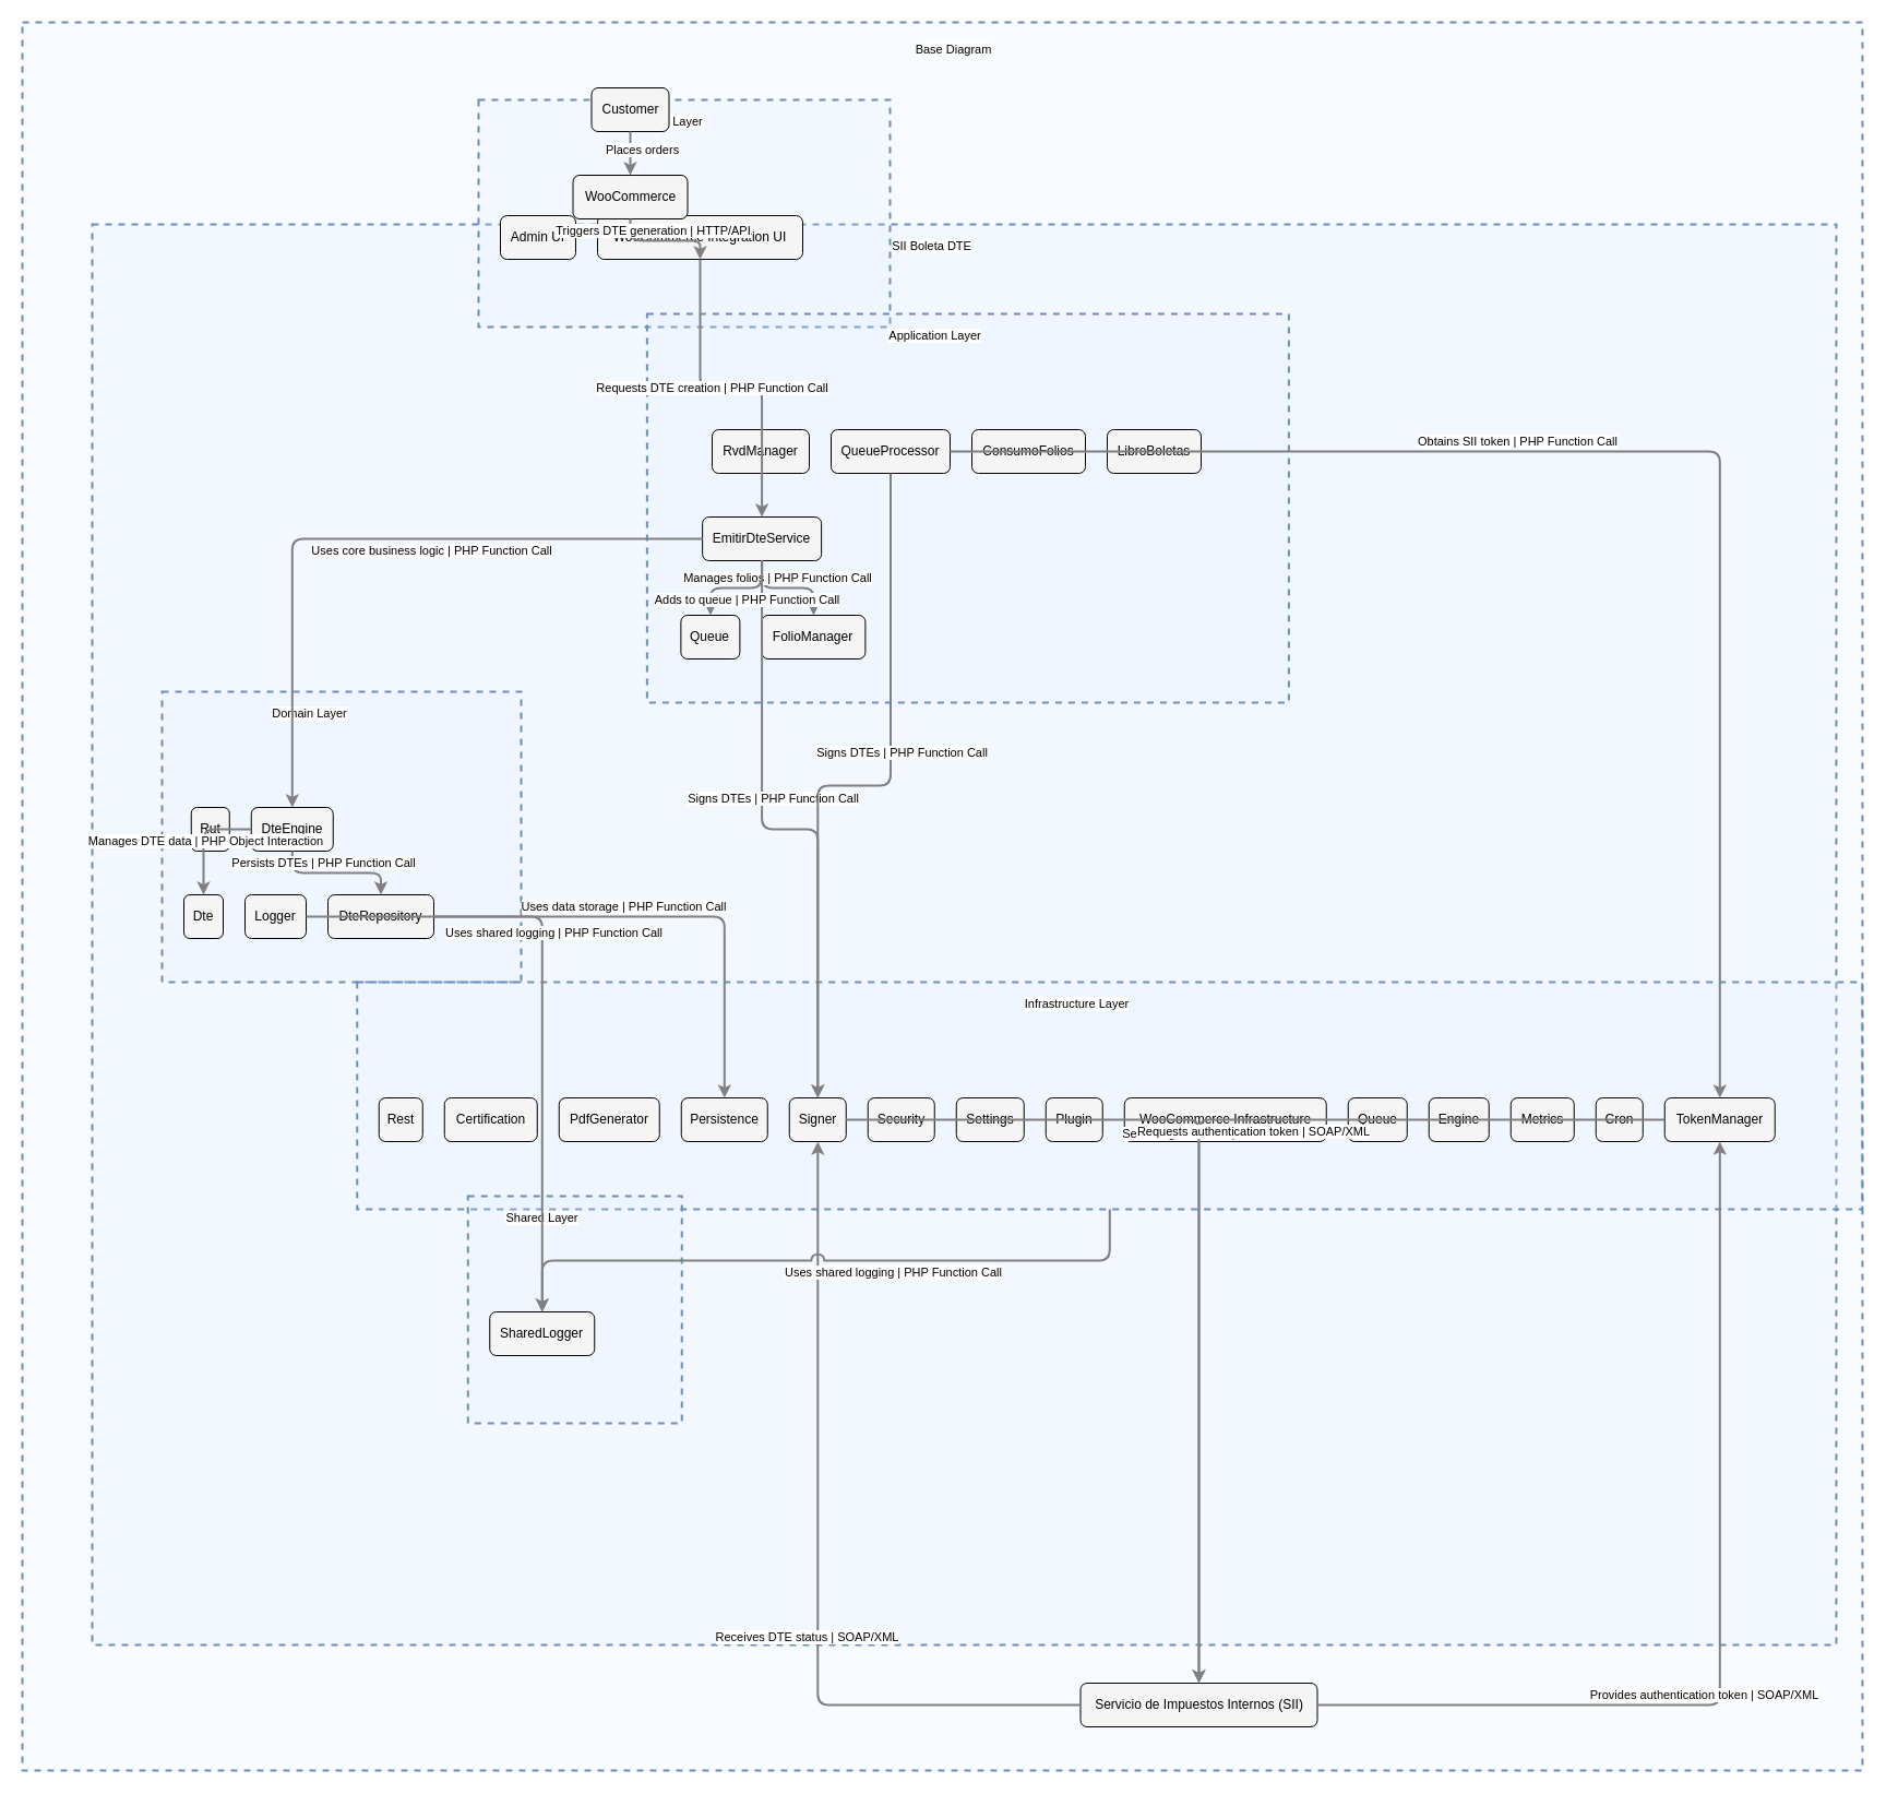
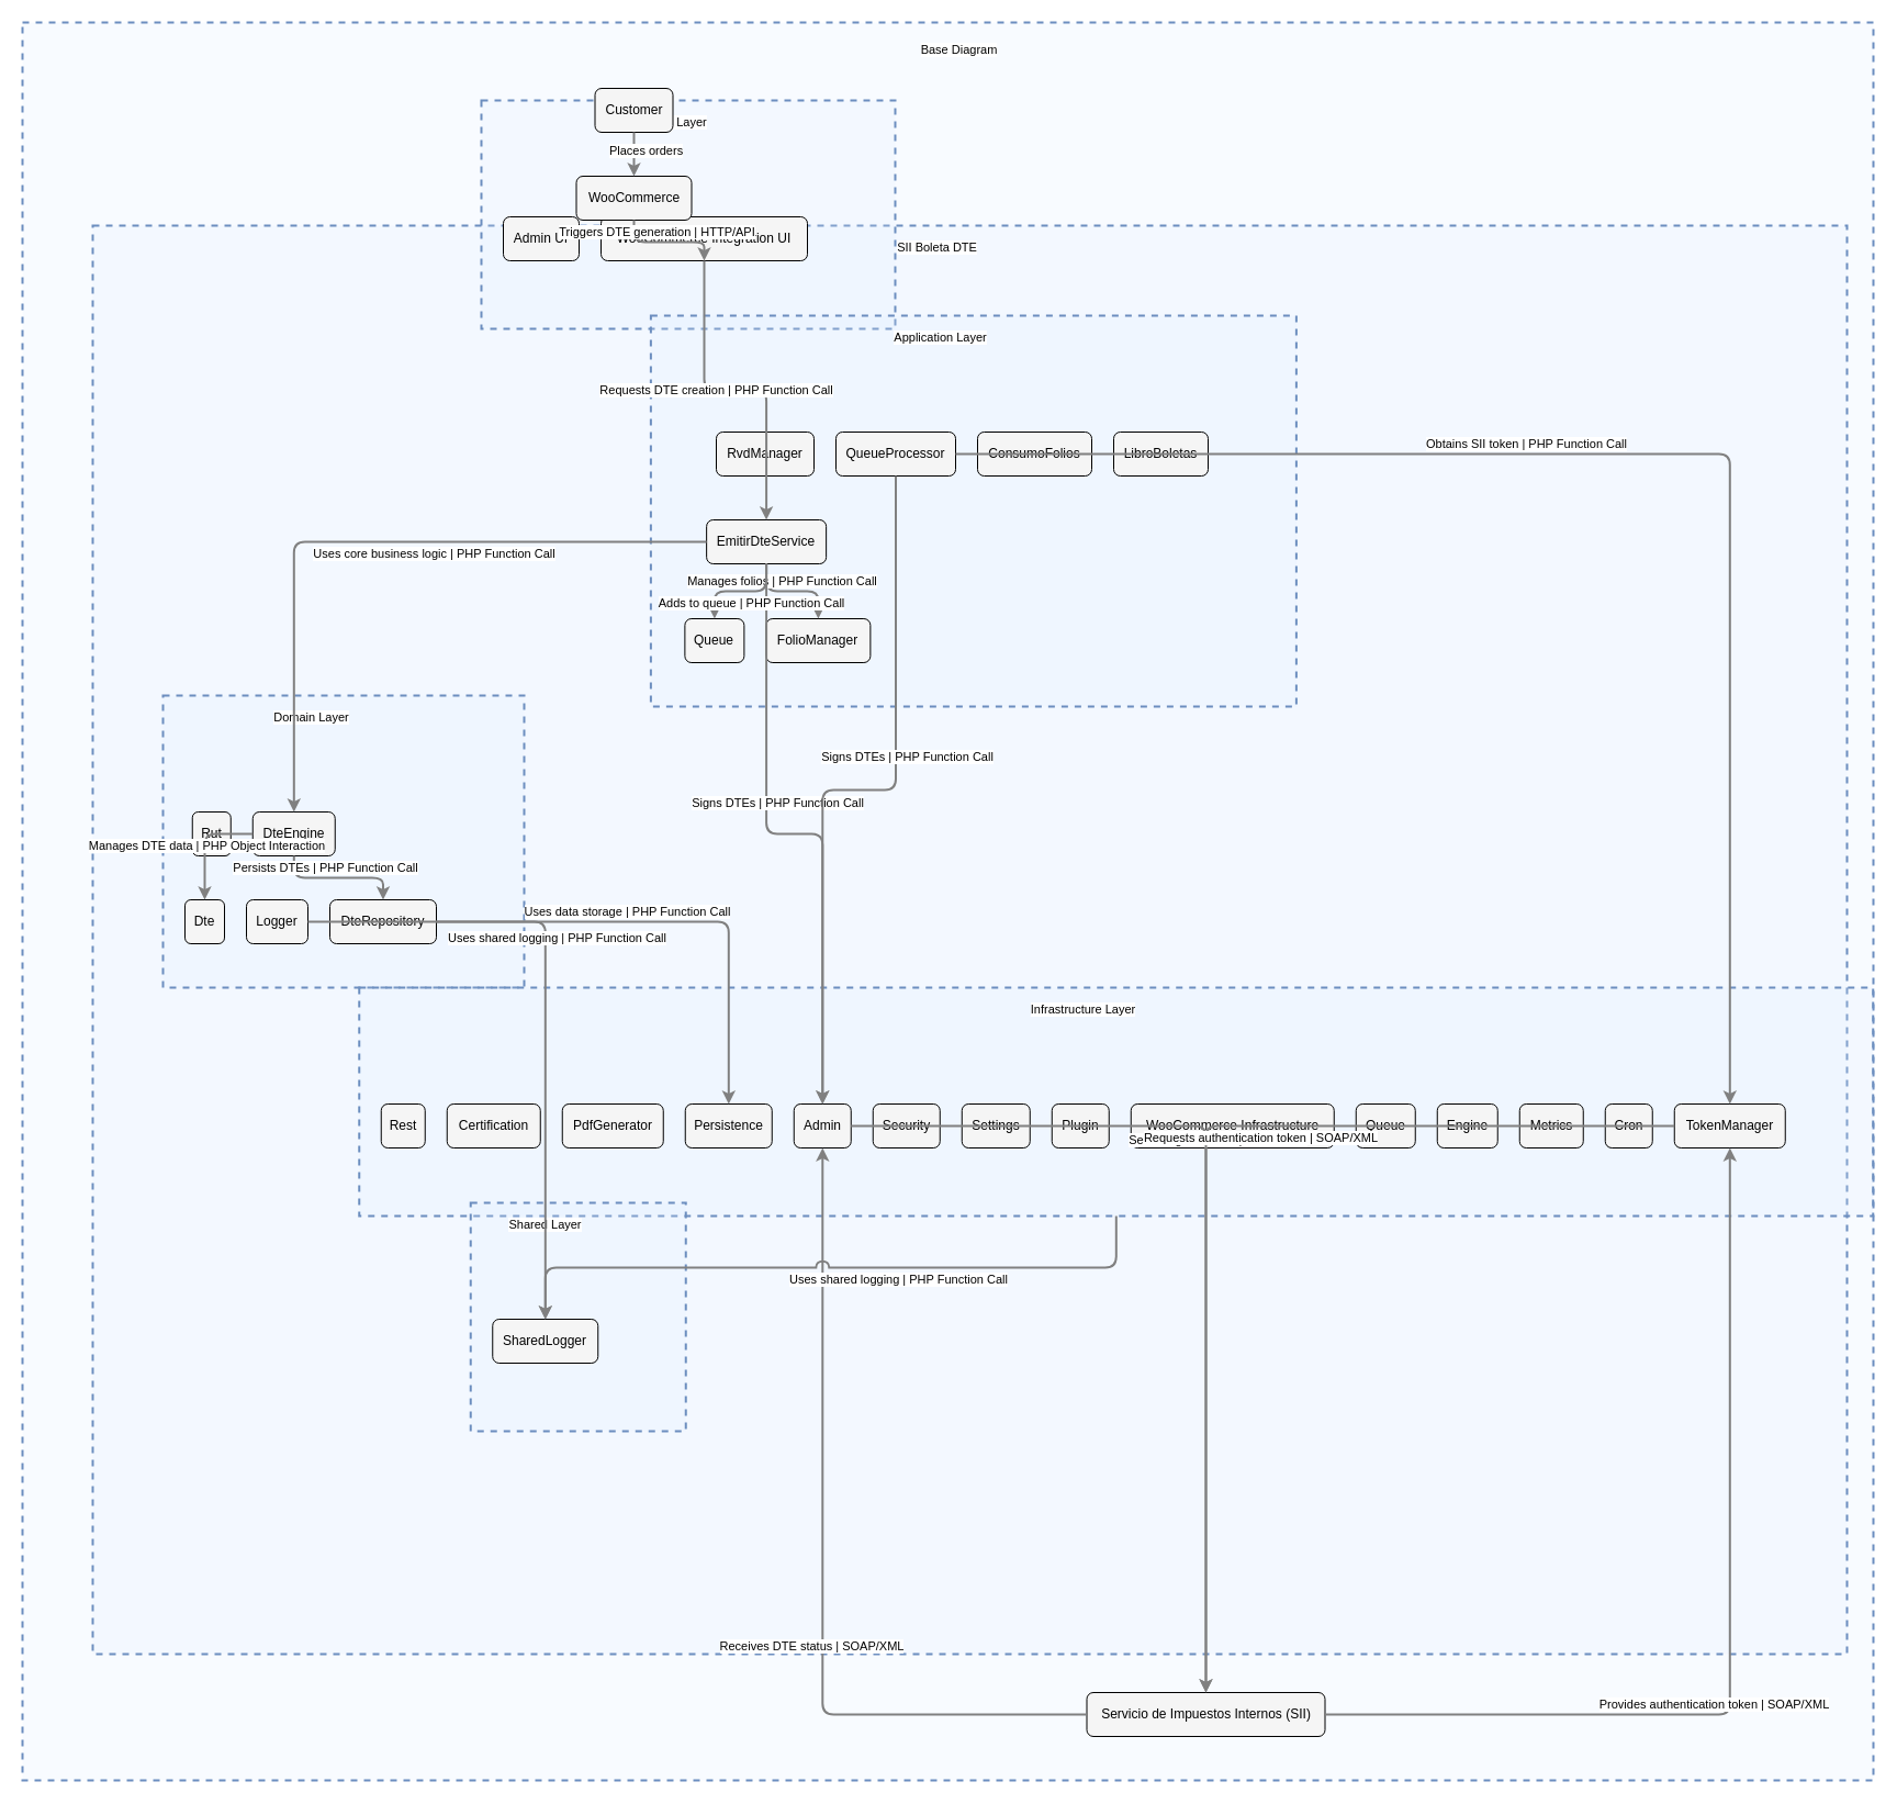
- <mxCell id="38" value="Signer" style="rounded=1;whiteSpace=wrap;html=1;fillColor=#f5f5f5" vertex="1" parent="8"><mxGeometry x="396" y="106" width="52" height="40" as="geometry" /></mxCell>
+ <mxCell id="38" value="Admin" style="rounded=1;whiteSpace=wrap;html=1;fillColor=#f5f5f5" vertex="1" parent="8"><mxGeometry x="396" y="106" width="52" height="40" as="geometry" /></mxCell>
